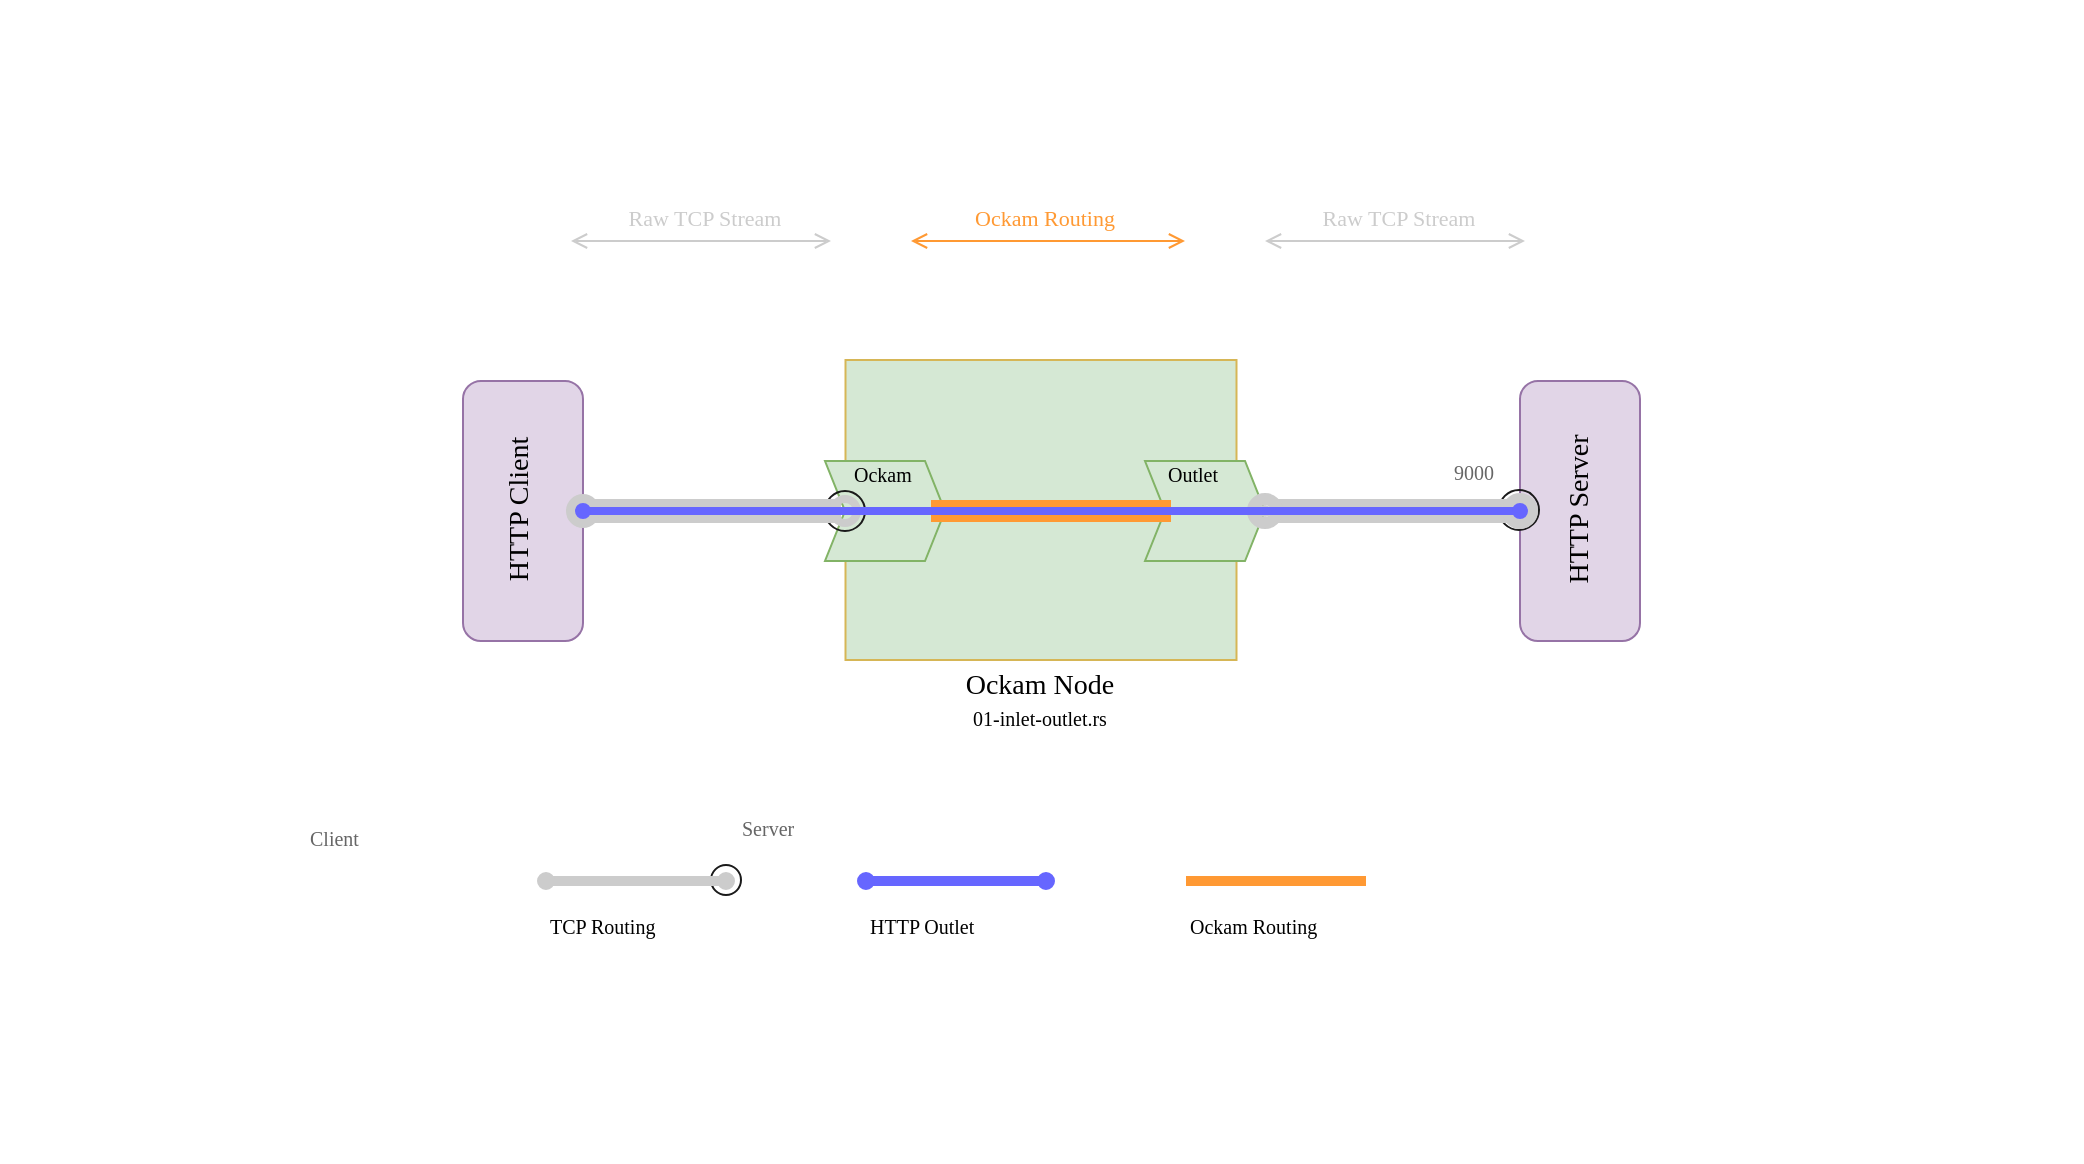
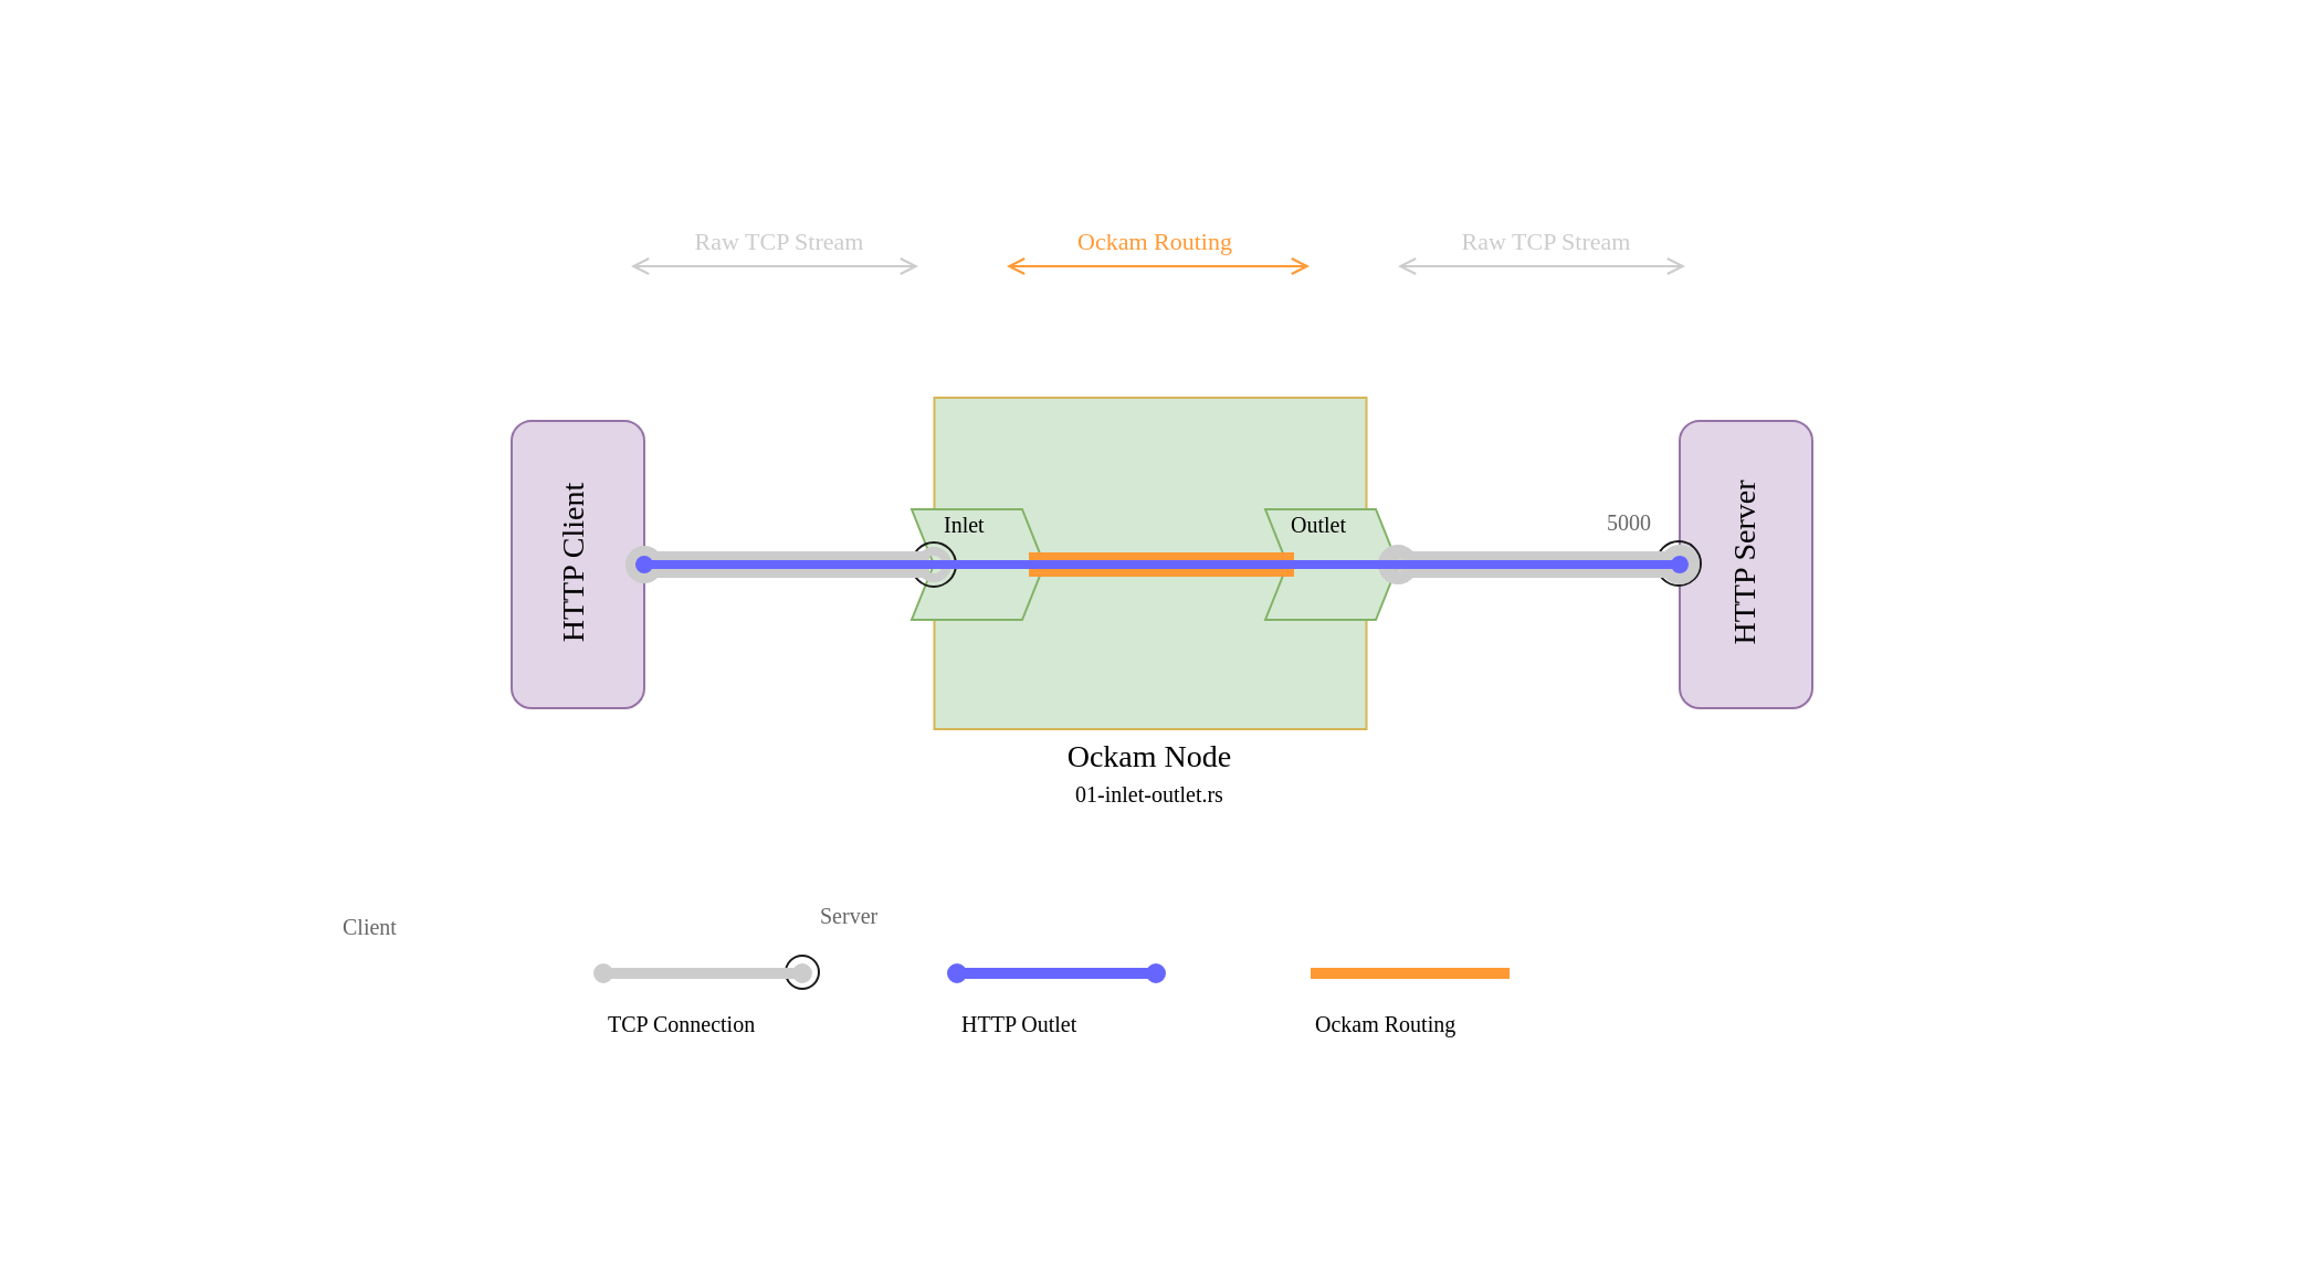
- <mxCell id="32" value="&lt;span style=&quot;font-style: normal ; font-weight: 400 ; letter-spacing: normal ; text-align: center ; text-indent: 0px ; text-transform: none ; word-spacing: 0px ; display: inline ; float: none ; font-size: 10px&quot;&gt;&lt;font style=&quot;font-size: 10px&quot; color=&quot;#666666&quot;&gt;9000&lt;/font&gt;&lt;/span&gt;" style="text;whiteSpace=wrap;html=1;fontSize=10;fontFamily=Verdana;" parent="1" vertex="1"><mxGeometry x="724.5" y="223.5" width="30" height="21" as="geometry" /></mxCell>
+ <mxCell id="32" value="&lt;span style=&quot;font-style: normal ; font-weight: 400 ; letter-spacing: normal ; text-align: center ; text-indent: 0px ; text-transform: none ; word-spacing: 0px ; display: inline ; float: none ; font-size: 10px&quot;&gt;&lt;font style=&quot;font-size: 10px&quot; color=&quot;#666666&quot;&gt;5000&lt;/font&gt;&lt;/span&gt;" style="text;whiteSpace=wrap;html=1;fontSize=10;fontFamily=Verdana;" parent="1" vertex="1"><mxGeometry x="724.5" y="223.5" width="30" height="21" as="geometry" /></mxCell>
- <mxCell id="7" value="&lt;span style=&quot;color: rgb(0 , 0 , 0) ; font-family: &amp;#34;verdana&amp;#34; ; font-size: 10px ; font-style: normal ; font-weight: 400 ; letter-spacing: normal ; text-align: center ; text-indent: 0px ; text-transform: none ; word-spacing: 0px ; display: inline ; float: none&quot;&gt;Ockam&lt;/span&gt;" style="text;whiteSpace=wrap;html=1;fontSize=9;fontColor=#FF9933;" parent="5" vertex="1"><mxGeometry x="12.504" y="45" width="50" height="30" as="geometry" /></mxCell>
+ <mxCell id="7" value="&lt;span style=&quot;color: rgb(0 , 0 , 0) ; font-family: &amp;#34;verdana&amp;#34; ; font-size: 10px ; font-style: normal ; font-weight: 400 ; letter-spacing: normal ; text-align: center ; text-indent: 0px ; text-transform: none ; word-spacing: 0px ; display: inline ; float: none&quot;&gt;Inlet&lt;/span&gt;" style="text;whiteSpace=wrap;html=1;fontSize=9;fontColor=#FF9933;" parent="5" vertex="1"><mxGeometry x="12.504" y="45" width="50" height="30" as="geometry" /></mxCell>
- <mxCell id="12" value="&lt;span style=&quot;color: rgb(0, 0, 0); font-style: normal; font-weight: 400; letter-spacing: normal; text-align: center; text-indent: 0px; text-transform: none; word-spacing: 0px; display: inline; float: none; font-size: 10px;&quot;&gt;&lt;font style=&quot;font-size: 10px;&quot;&gt;TCP Routing&lt;/font&gt;&lt;/span&gt;" style="text;whiteSpace=wrap;html=1;fontSize=10;fontFamily=Verdana;" parent="1" vertex="1"><mxGeometry x="272.5" y="451" width="135" height="21" as="geometry" /></mxCell>
+ <mxCell id="12" value="&lt;span style=&quot;color: rgb(0, 0, 0); font-style: normal; font-weight: 400; letter-spacing: normal; text-align: center; text-indent: 0px; text-transform: none; word-spacing: 0px; display: inline; float: none; font-size: 10px;&quot;&gt;&lt;font style=&quot;font-size: 10px;&quot;&gt;TCP Connection&lt;/font&gt;&lt;/span&gt;" style="text;whiteSpace=wrap;html=1;fontSize=10;fontFamily=Verdana;" parent="1" vertex="1"><mxGeometry x="272.5" y="451" width="135" height="21" as="geometry" /></mxCell>
